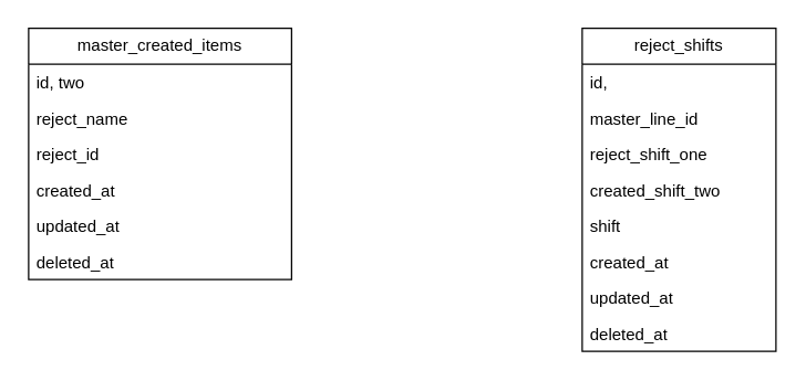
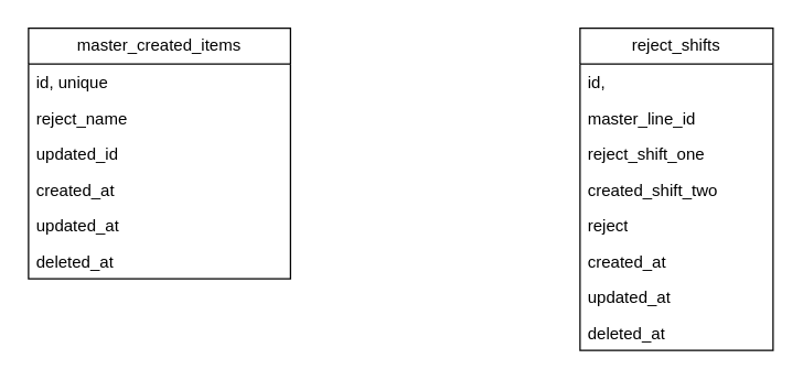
- <mxCell id="3" value="id, two" style="text;strokeColor=none;fillColor=none;align=left;verticalAlign=top;spacingLeft=4;spacingRight=4;overflow=hidden;rotatable=0;points=[[0,0.5],[1,0.5]];portConstraint=eastwest;whiteSpace=wrap;html=1;" vertex="1" parent="2"><mxGeometry y="26" width="190" height="26" as="geometry" /></mxCell>
+ <mxCell id="3" value="id, unique" style="text;strokeColor=none;fillColor=none;align=left;verticalAlign=top;spacingLeft=4;spacingRight=4;overflow=hidden;rotatable=0;points=[[0,0.5],[1,0.5]];portConstraint=eastwest;whiteSpace=wrap;html=1;" vertex="1" parent="2"><mxGeometry y="26" width="190" height="26" as="geometry" /></mxCell>
- <mxCell id="5" value="reject_id" style="text;strokeColor=none;fillColor=none;align=left;verticalAlign=top;spacingLeft=4;spacingRight=4;overflow=hidden;rotatable=0;points=[[0,0.5],[1,0.5]];portConstraint=eastwest;whiteSpace=wrap;html=1;" vertex="1" parent="2"><mxGeometry y="78" width="190" height="26" as="geometry" /></mxCell>
+ <mxCell id="5" value="updated_id" style="text;strokeColor=none;fillColor=none;align=left;verticalAlign=top;spacingLeft=4;spacingRight=4;overflow=hidden;rotatable=0;points=[[0,0.5],[1,0.5]];portConstraint=eastwest;whiteSpace=wrap;html=1;" vertex="1" parent="2"><mxGeometry y="78" width="190" height="26" as="geometry" /></mxCell>
- <mxCell id="14" value="shift" style="text;strokeColor=none;fillColor=none;align=left;verticalAlign=top;spacingLeft=4;spacingRight=4;overflow=hidden;rotatable=0;points=[[0,0.5],[1,0.5]];portConstraint=eastwest;whiteSpace=wrap;html=1;" vertex="1" parent="9"><mxGeometry y="130" width="140" height="26" as="geometry" /></mxCell>
+ <mxCell id="14" value="reject" style="text;strokeColor=none;fillColor=none;align=left;verticalAlign=top;spacingLeft=4;spacingRight=4;overflow=hidden;rotatable=0;points=[[0,0.5],[1,0.5]];portConstraint=eastwest;whiteSpace=wrap;html=1;" vertex="1" parent="9"><mxGeometry y="130" width="140" height="26" as="geometry" /></mxCell>
